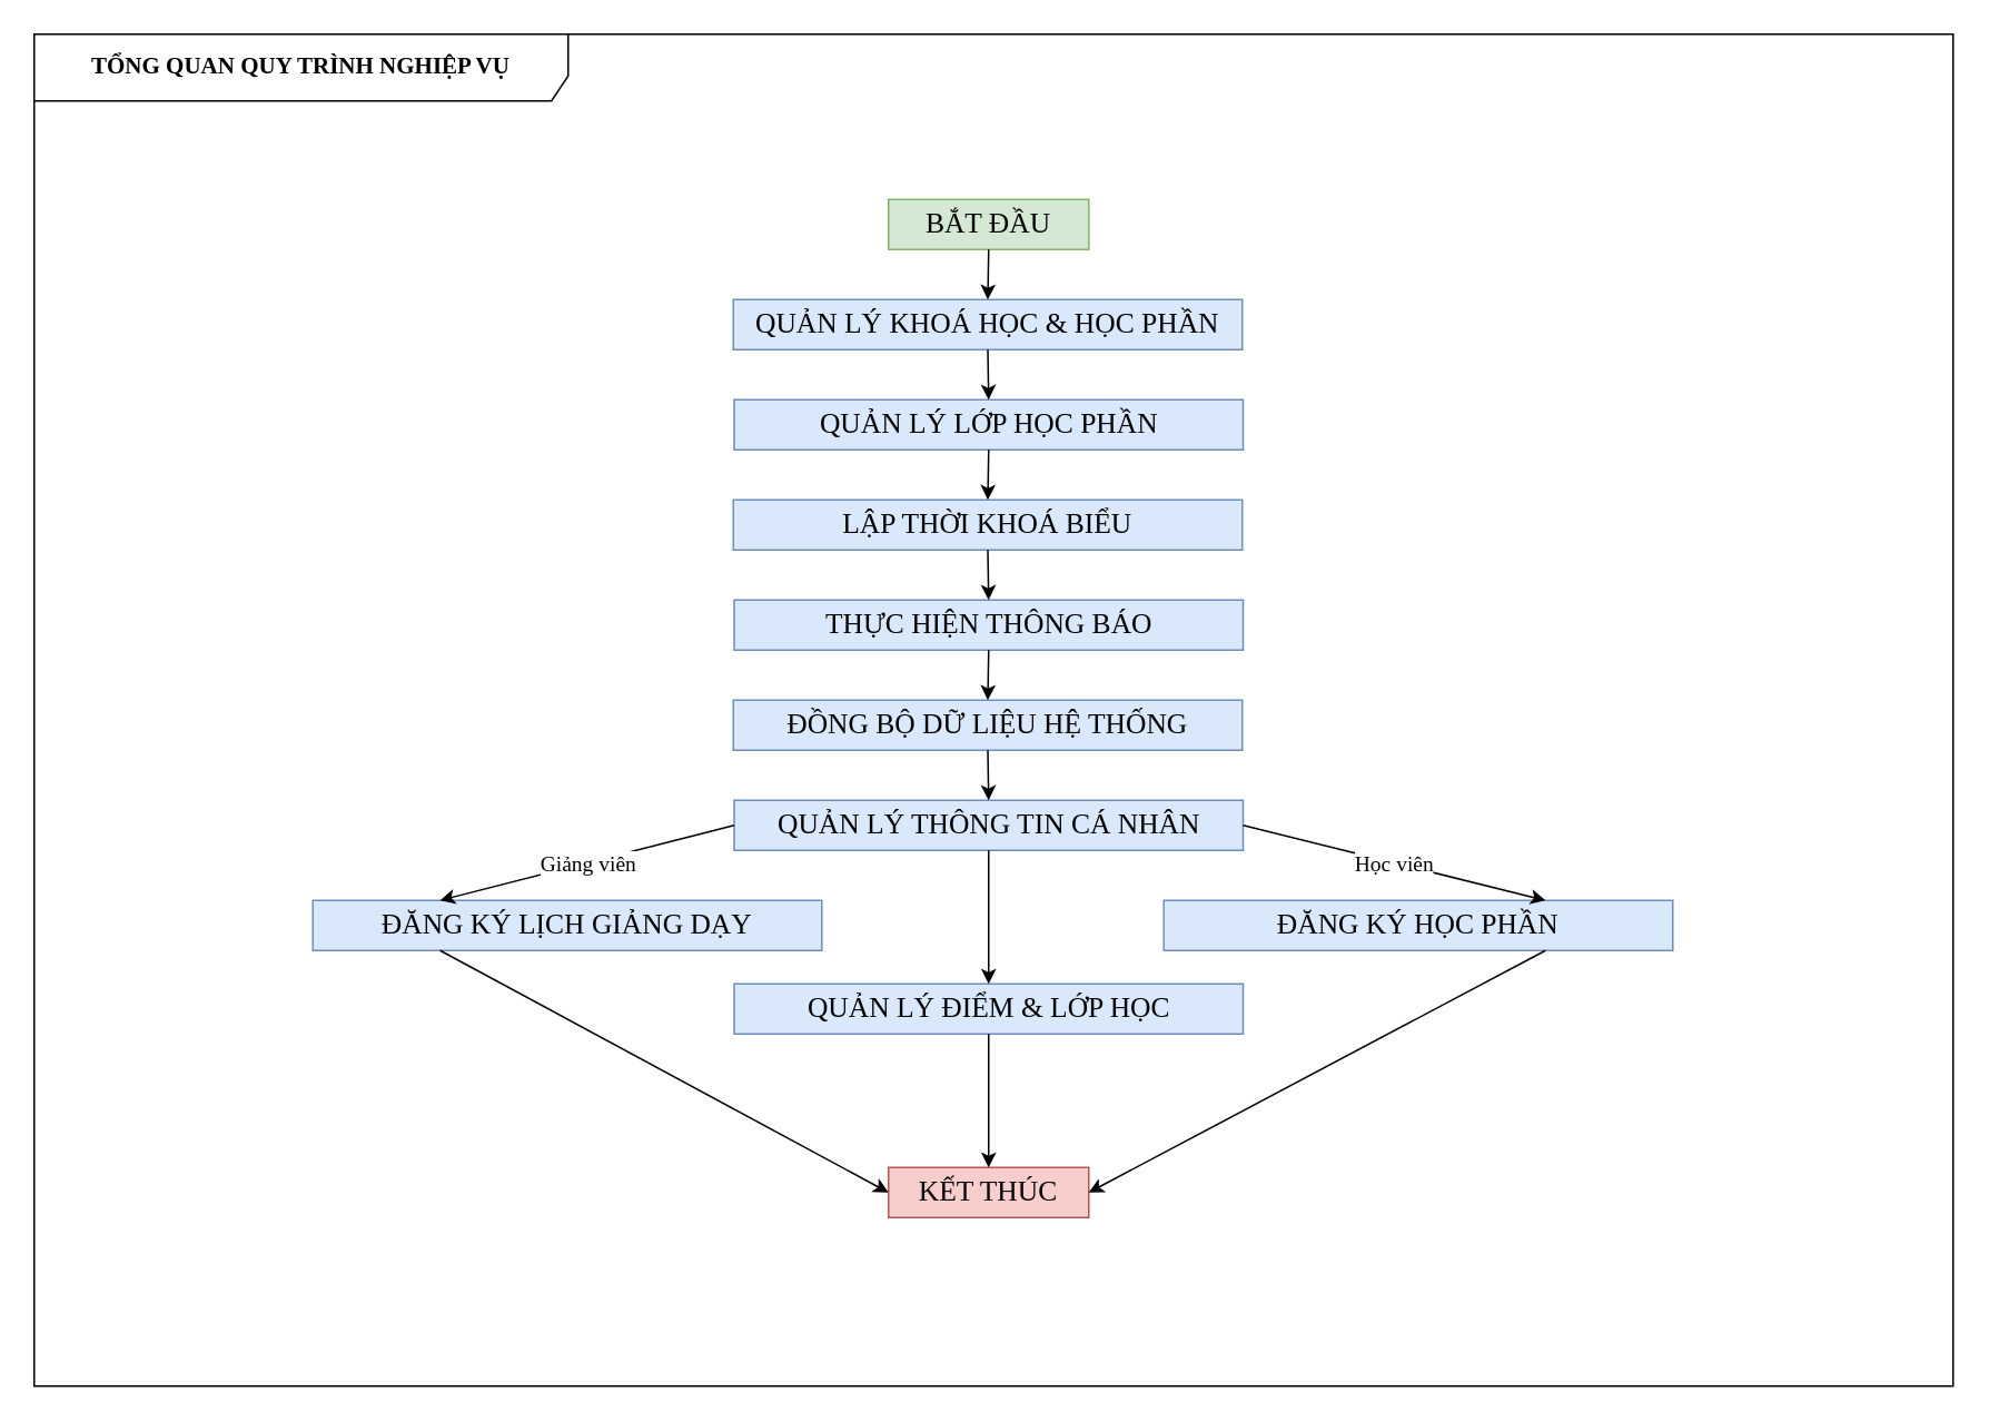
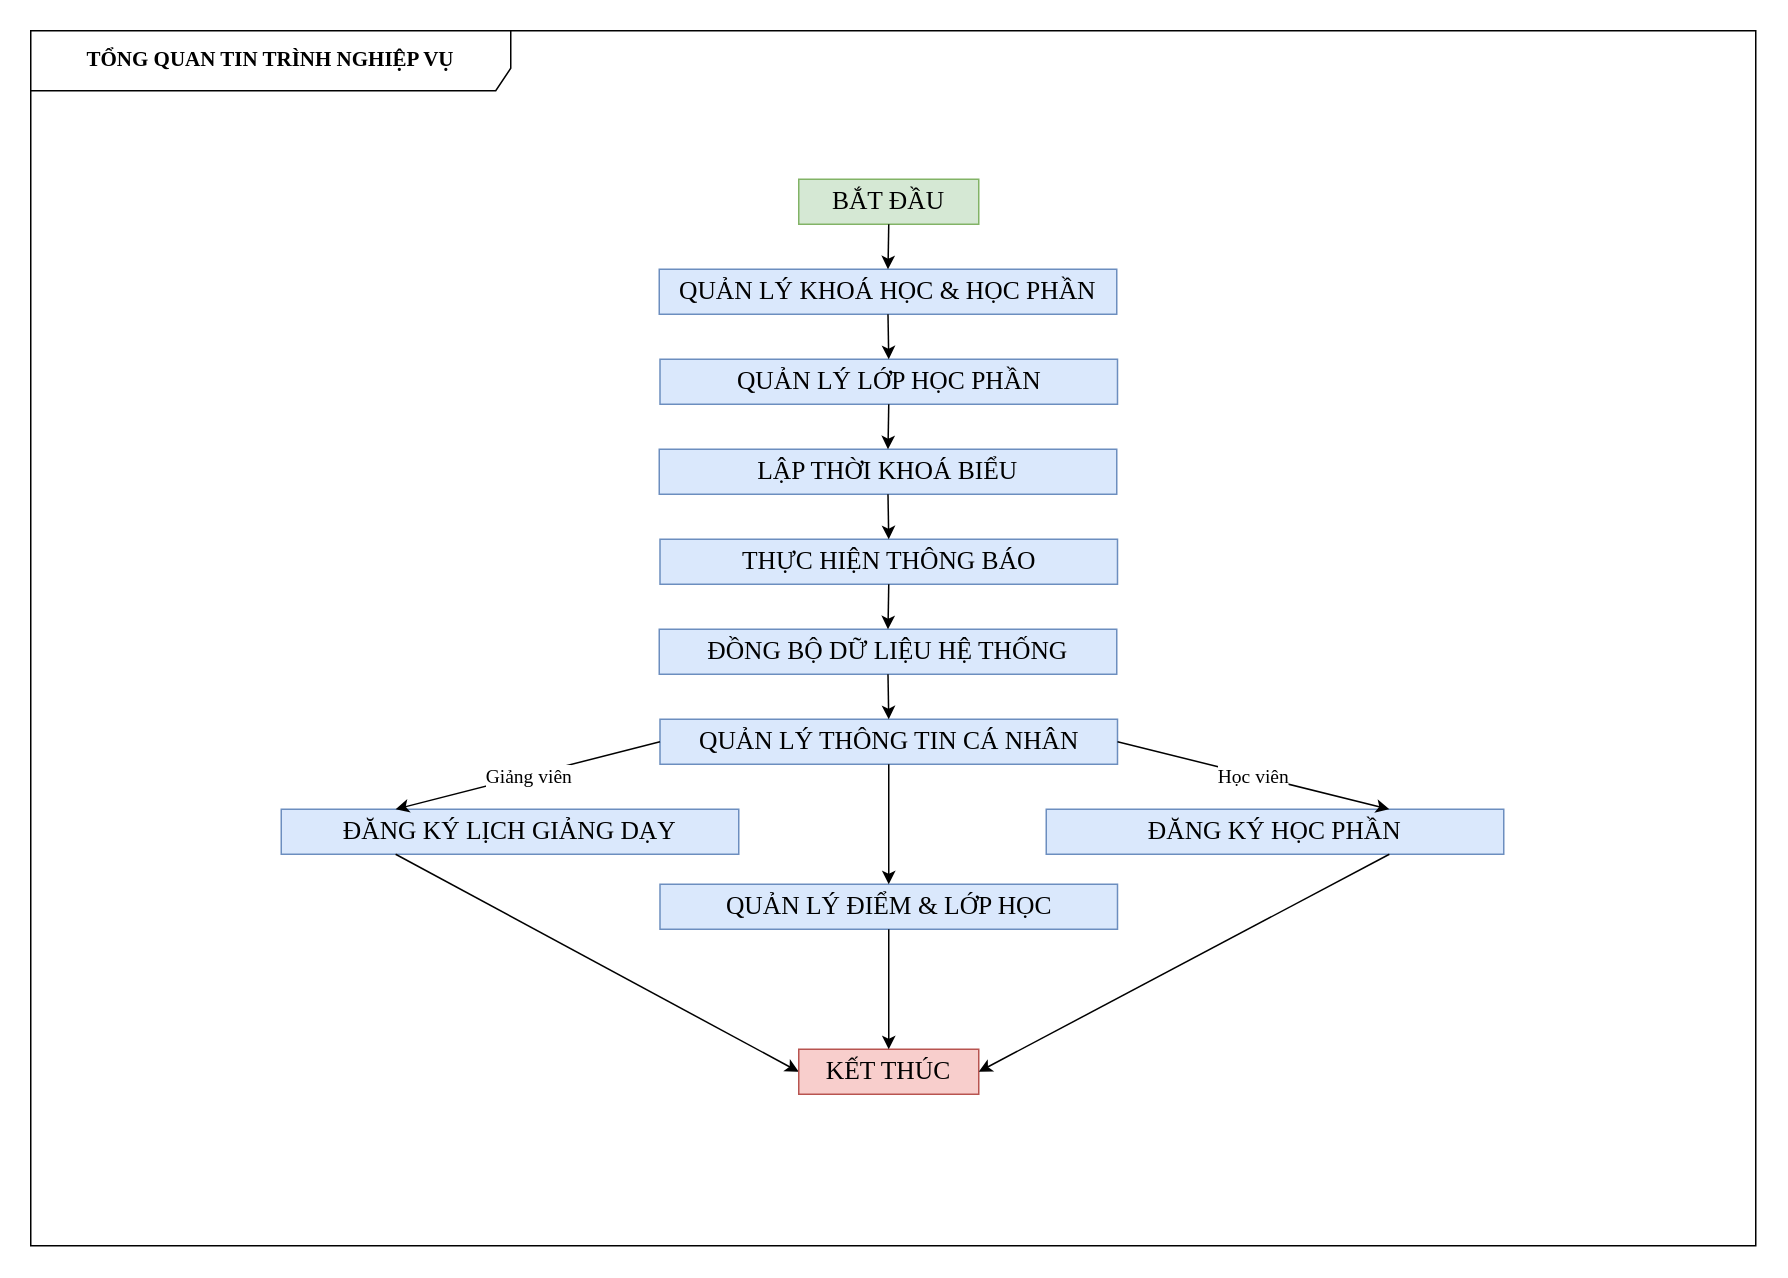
- <mxCell id="27" value="&lt;font face=&quot;Times New Roman&quot;&gt;&lt;span style=&quot;font-size: 14px;&quot;&gt;&lt;b&gt;TỔNG QUAN QUY TRÌNH NGHIỆP VỤ&lt;/b&gt;&lt;/span&gt;&lt;/font&gt;" style="shape=umlFrame;whiteSpace=wrap;html=1;pointerEvents=0;width=320;height=40;" vertex="1" parent="1"><mxGeometry x="20" y="20" width="1150" height="810" as="geometry" /></mxCell>
+ <mxCell id="27" value="&lt;font face=&quot;Times New Roman&quot;&gt;&lt;span style=&quot;font-size: 14px;&quot;&gt;&lt;b&gt;TỔNG QUAN TIN TRÌNH NGHIỆP VỤ&lt;/b&gt;&lt;/span&gt;&lt;/font&gt;" style="shape=umlFrame;whiteSpace=wrap;html=1;pointerEvents=0;width=320;height=40;" vertex="1" parent="1"><mxGeometry x="20" y="20" width="1150" height="810" as="geometry" /></mxCell>
